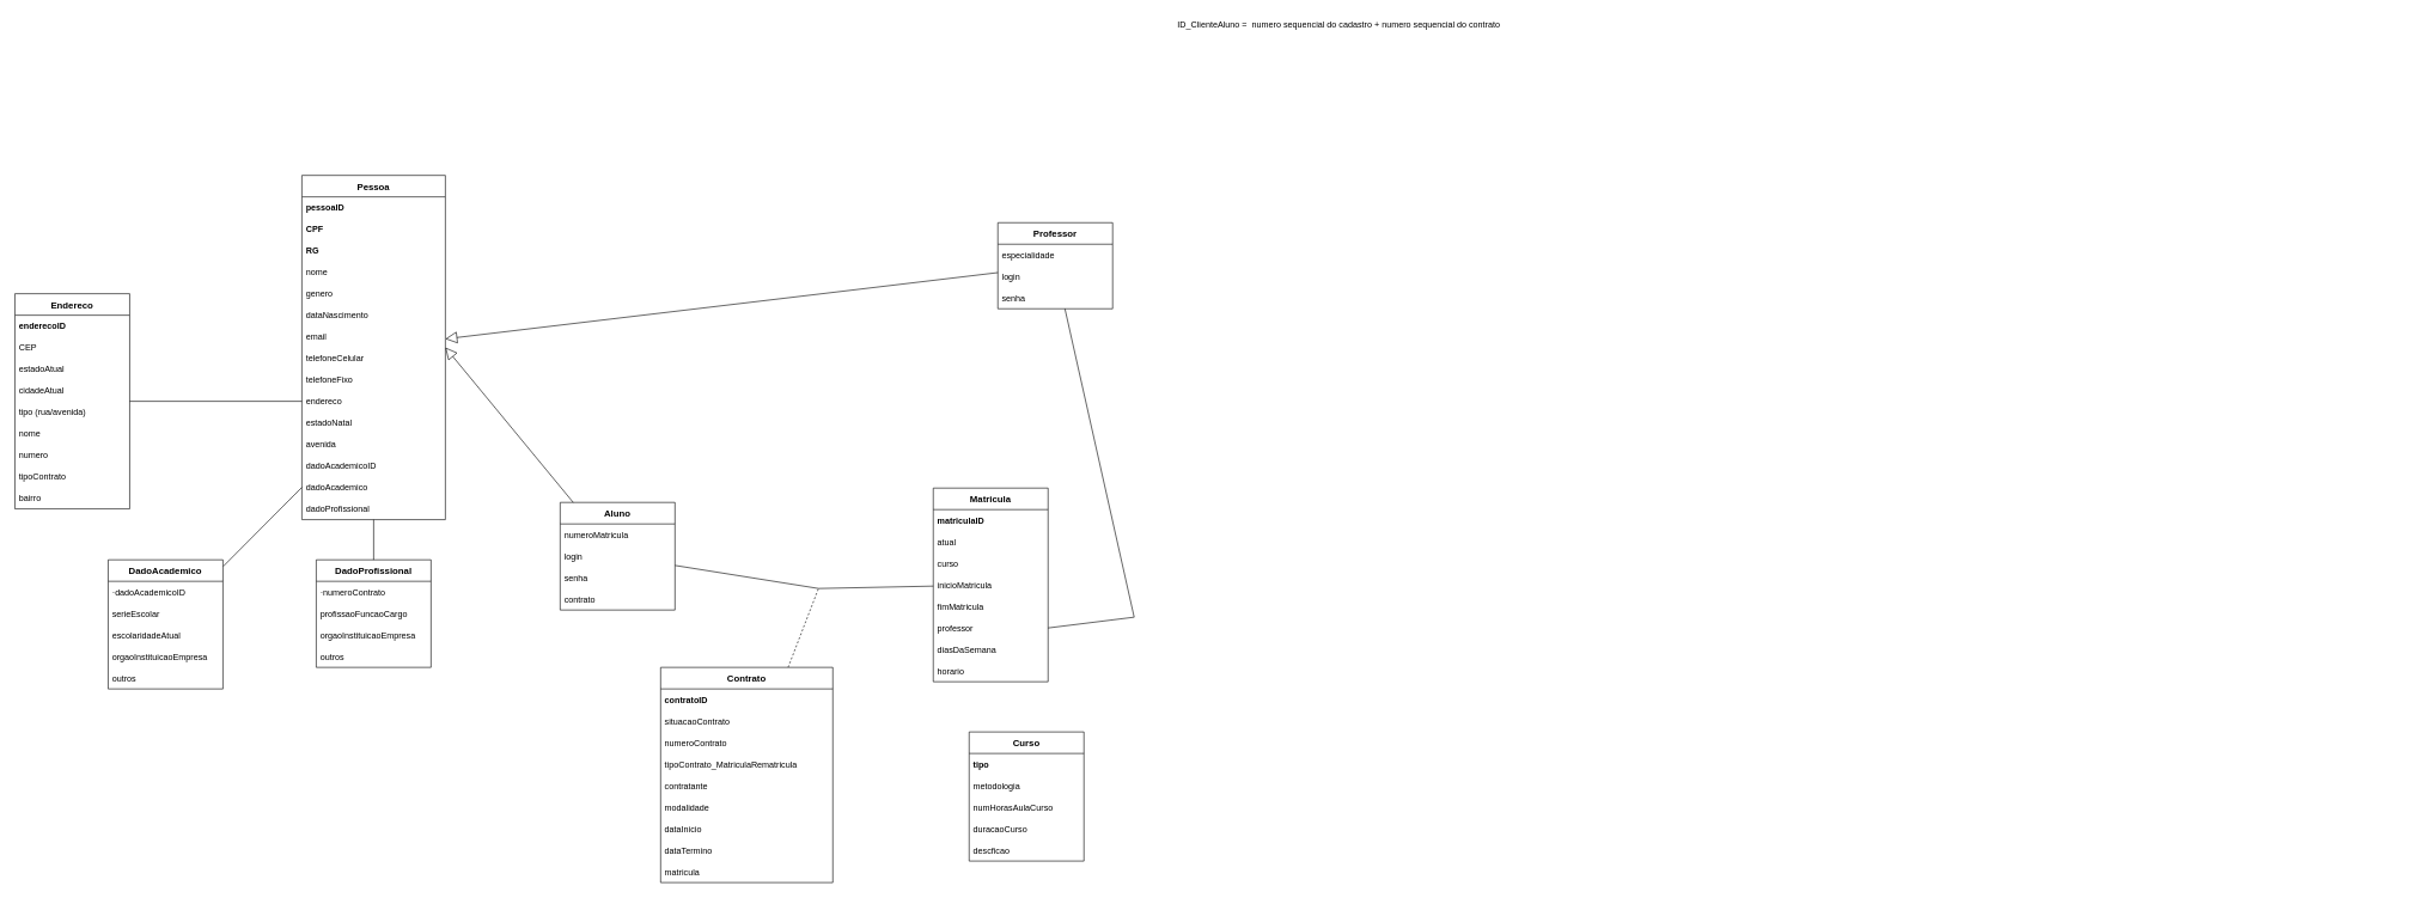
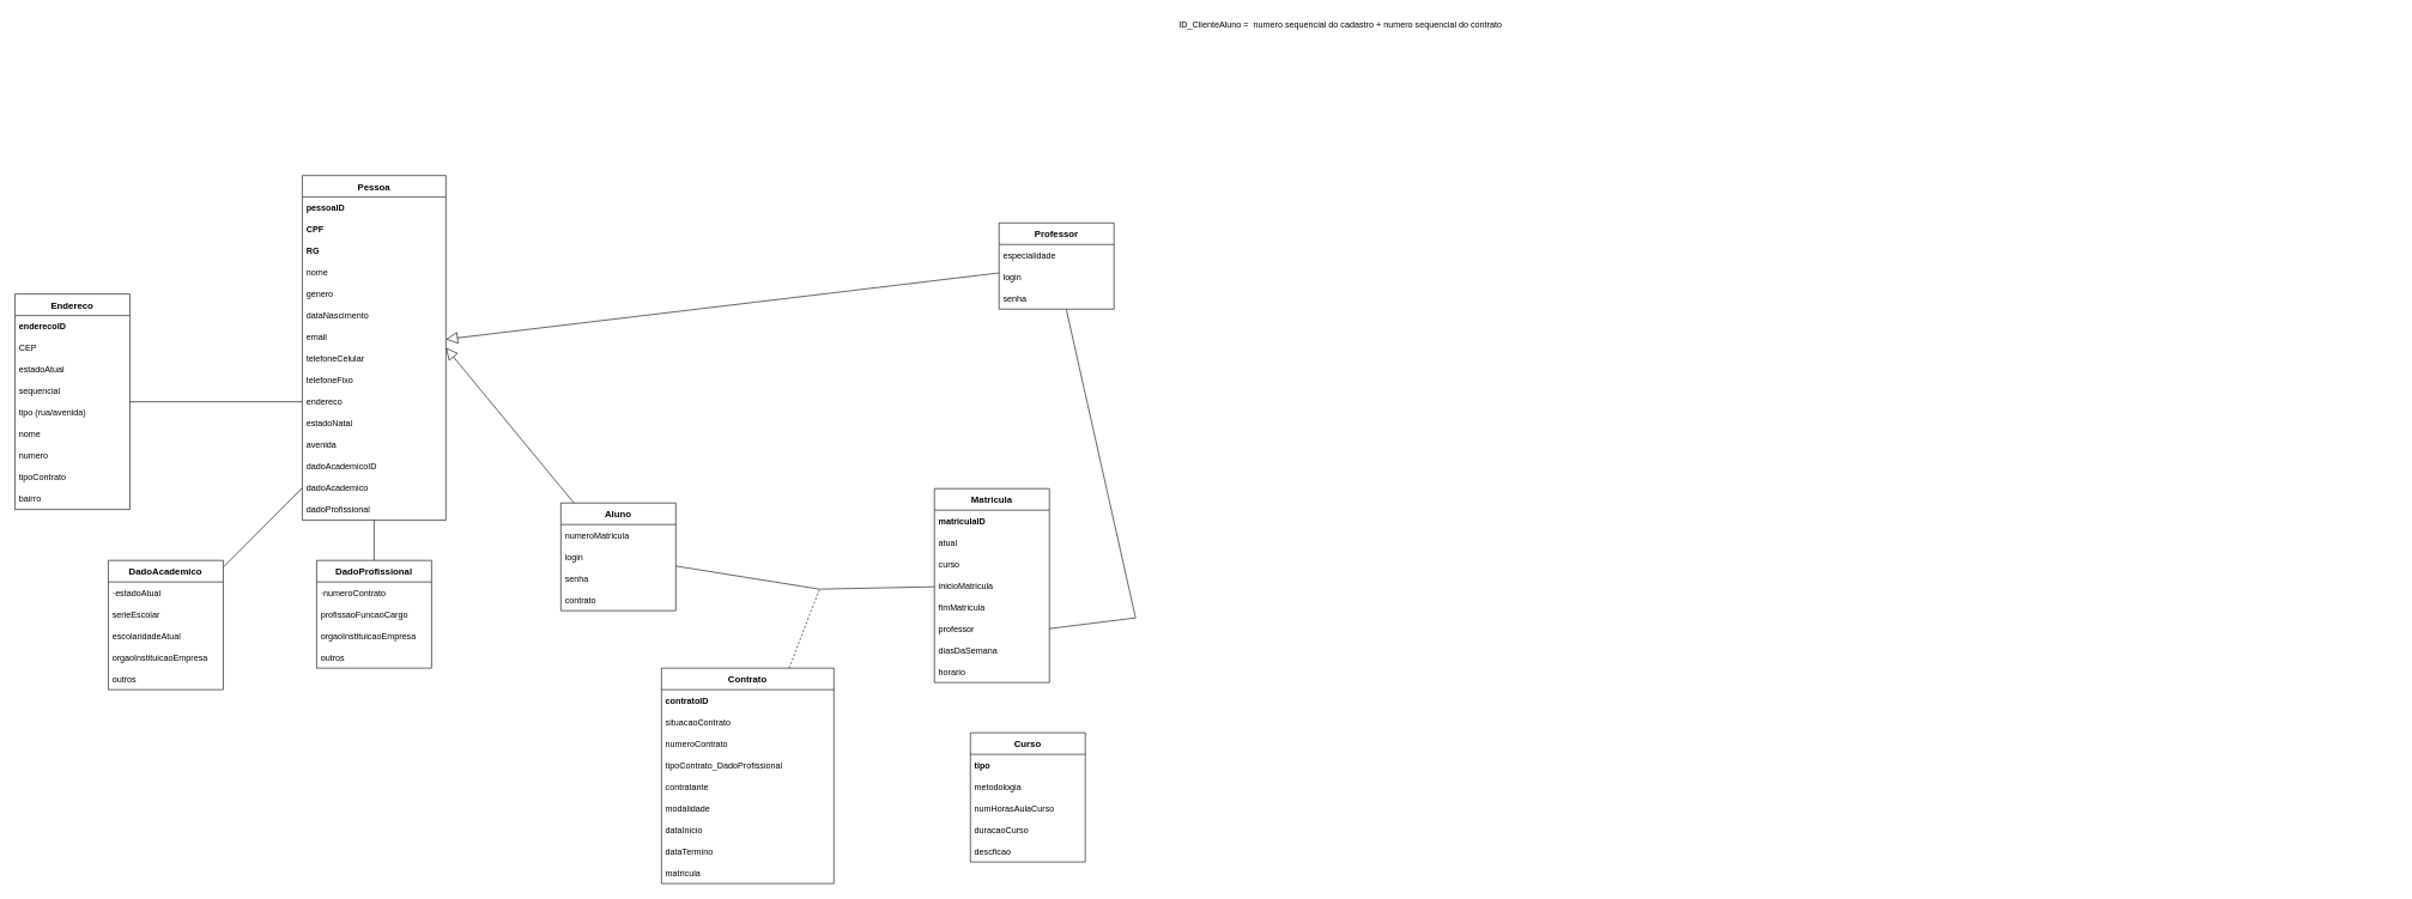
- <mxCell id="26" value="cidadeAtual" style="text;fillColor=none;align=left;verticalAlign=middle;spacingLeft=4;spacingRight=4;overflow=hidden;points=[[0,0.5],[1,0.5]];portConstraint=eastwest;rotatable=0;rounded=0;labelBackgroundColor=none;strokeWidth=1;" vertex="1" parent="22"><mxGeometry y="120" width="160" height="30" as="geometry" /></mxCell>
+ <mxCell id="26" value="sequencial" style="text;fillColor=none;align=left;verticalAlign=middle;spacingLeft=4;spacingRight=4;overflow=hidden;points=[[0,0.5],[1,0.5]];portConstraint=eastwest;rotatable=0;rounded=0;labelBackgroundColor=none;strokeWidth=1;" vertex="1" parent="22"><mxGeometry y="120" width="160" height="30" as="geometry" /></mxCell>
- <mxCell id="47" value="·dadoAcademicoID" style="text;fillColor=none;align=left;verticalAlign=middle;spacingLeft=4;spacingRight=4;overflow=hidden;points=[[0,0.5],[1,0.5]];portConstraint=eastwest;rotatable=0;rounded=0;labelBackgroundColor=none;strokeWidth=1;" vertex="1" parent="46"><mxGeometry y="30" width="160" height="30" as="geometry" /></mxCell>
+ <mxCell id="47" value="·estadoAtual" style="text;fillColor=none;align=left;verticalAlign=middle;spacingLeft=4;spacingRight=4;overflow=hidden;points=[[0,0.5],[1,0.5]];portConstraint=eastwest;rotatable=0;rounded=0;labelBackgroundColor=none;strokeWidth=1;" vertex="1" parent="46"><mxGeometry y="30" width="160" height="30" as="geometry" /></mxCell>
- <mxCell id="7" value="tipoContrato_MatriculaRematricula" style="text;fillColor=none;align=left;verticalAlign=middle;spacingLeft=4;spacingRight=4;overflow=hidden;points=[[0,0.5],[1,0.5]];portConstraint=eastwest;rotatable=0;rounded=0;labelBackgroundColor=none;strokeWidth=1;" vertex="1" parent="3"><mxGeometry y="120" width="240" height="30" as="geometry" /></mxCell>
+ <mxCell id="7" value="tipoContrato_DadoProfissional" style="text;fillColor=none;align=left;verticalAlign=middle;spacingLeft=4;spacingRight=4;overflow=hidden;points=[[0,0.5],[1,0.5]];portConstraint=eastwest;rotatable=0;rounded=0;labelBackgroundColor=none;strokeWidth=1;" vertex="1" parent="3"><mxGeometry y="120" width="240" height="30" as="geometry" /></mxCell>
